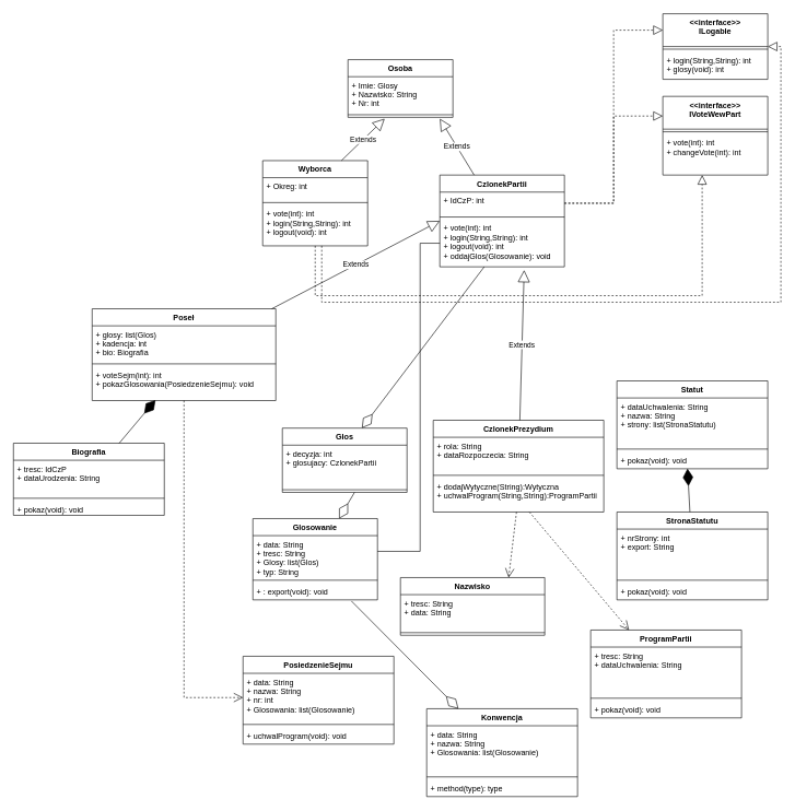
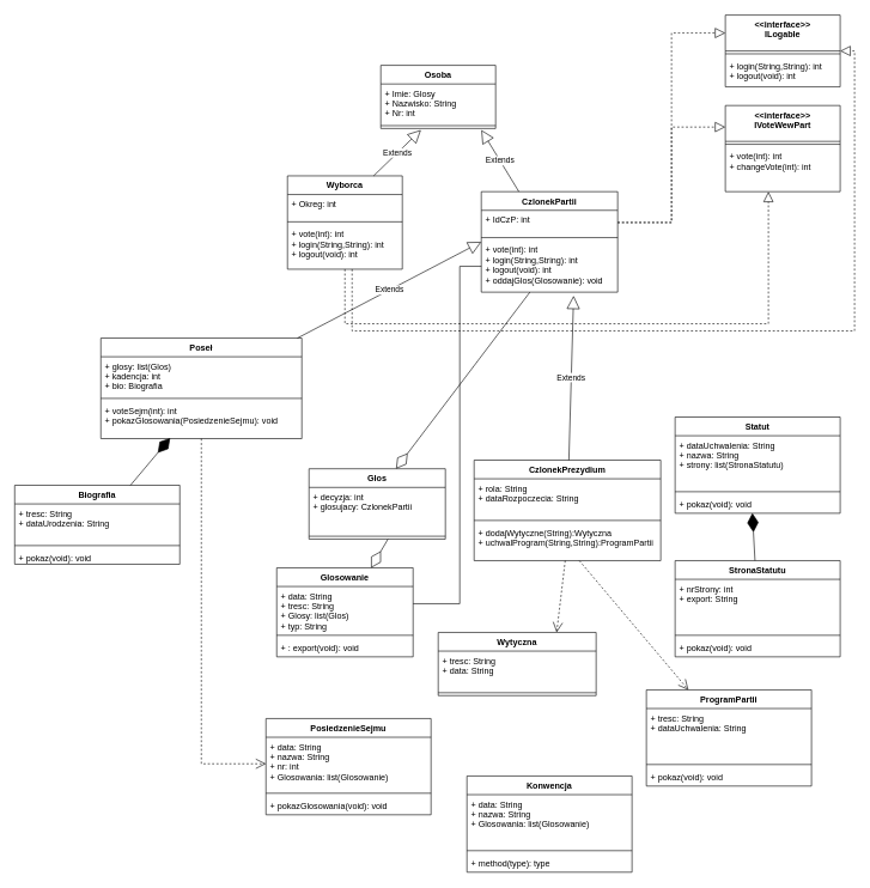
- <mxCell id="8" value="+ login(String,String): int&#10;+ glosy(void): int" style="text;strokeColor=none;fillColor=none;align=left;verticalAlign=top;spacingLeft=4;spacingRight=4;overflow=hidden;rotatable=0;points=[[0,0.5],[1,0.5]];portConstraint=eastwest;" vertex="1" parent="6"><mxGeometry y="58" width="160" height="42" as="geometry" /></mxCell>
+ <mxCell id="8" value="+ login(String,String): int&#10;+ logout(void): int" style="text;strokeColor=none;fillColor=none;align=left;verticalAlign=top;spacingLeft=4;spacingRight=4;overflow=hidden;rotatable=0;points=[[0,0.5],[1,0.5]];portConstraint=eastwest;" vertex="1" parent="6"><mxGeometry y="58" width="160" height="42" as="geometry" /></mxCell>
- <mxCell id="68" value="+ tresc: IdCzP&#10;+ dataUrodzenia: String" style="text;strokeColor=none;fillColor=none;align=left;verticalAlign=top;spacingLeft=4;spacingRight=4;overflow=hidden;rotatable=0;points=[[0,0.5],[1,0.5]];portConstraint=eastwest;" vertex="1" parent="67"><mxGeometry y="26" width="230" height="54" as="geometry" /></mxCell>
+ <mxCell id="68" value="+ tresc: String&#10;+ dataUrodzenia: String" style="text;strokeColor=none;fillColor=none;align=left;verticalAlign=top;spacingLeft=4;spacingRight=4;overflow=hidden;rotatable=0;points=[[0,0.5],[1,0.5]];portConstraint=eastwest;" vertex="1" parent="67"><mxGeometry y="26" width="230" height="54" as="geometry" /></mxCell>
- <mxCell id="63" value="Nazwisko" style="swimlane;fontStyle=1;align=center;verticalAlign=top;childLayout=stackLayout;horizontal=1;startSize=26;horizontalStack=0;resizeParent=1;resizeParentMax=0;resizeLast=0;collapsible=1;marginBottom=0;" vertex="1" parent="1"><mxGeometry x="610" y="880" width="220" height="88" as="geometry" /></mxCell>
+ <mxCell id="63" value="Wytyczna" style="swimlane;fontStyle=1;align=center;verticalAlign=top;childLayout=stackLayout;horizontal=1;startSize=26;horizontalStack=0;resizeParent=1;resizeParentMax=0;resizeLast=0;collapsible=1;marginBottom=0;" vertex="1" parent="1"><mxGeometry x="610" y="880" width="220" height="88" as="geometry" /></mxCell>
- <mxCell id="47" value="" style="endArrow=diamondThin;endFill=0;endSize=24;html=1;rounded=0;exitX=0.791;exitY=1.07;exitDx=0;exitDy=0;exitPerimeter=0;" edge="1" parent="1" source="40" target="29"><mxGeometry width="160" relative="1" as="geometry"><mxPoint x="562.5" y="827" as="sourcePoint" /><mxPoint x="770" y="805.124" as="targetPoint" /></mxGeometry></mxCell>
- <mxCell id="45" value="+ uchwalProgram(void): void" style="text;strokeColor=none;fillColor=none;align=left;verticalAlign=top;spacingLeft=4;spacingRight=4;overflow=hidden;rotatable=0;points=[[0,0.5],[1,0.5]];portConstraint=eastwest;" vertex="1" parent="42"><mxGeometry y="108" width="230" height="26" as="geometry" /></mxCell>
+ <mxCell id="45" value="+ pokazGlosowania(void): void" style="text;strokeColor=none;fillColor=none;align=left;verticalAlign=top;spacingLeft=4;spacingRight=4;overflow=hidden;rotatable=0;points=[[0,0.5],[1,0.5]];portConstraint=eastwest;" vertex="1" parent="42"><mxGeometry y="108" width="230" height="26" as="geometry" /></mxCell>
